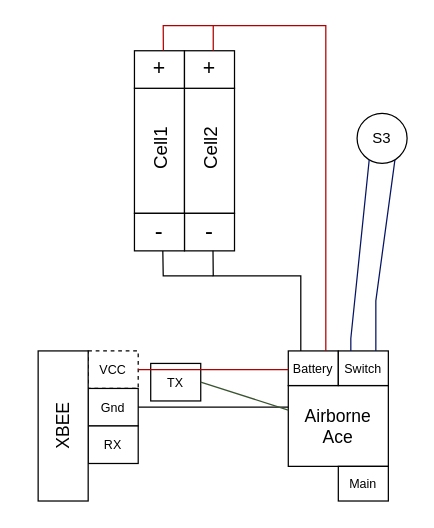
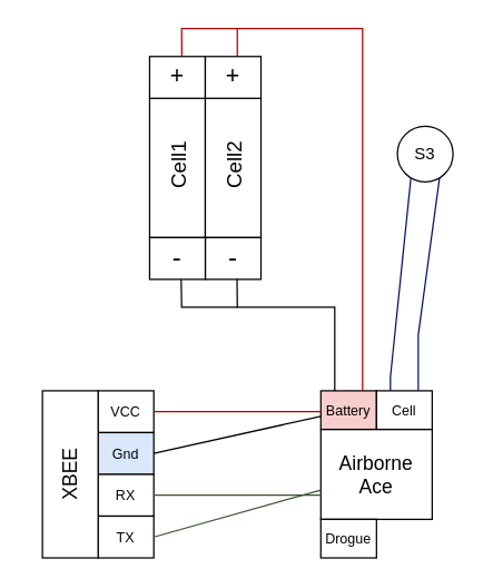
- <mxCell id="13" value="&lt;font style=&quot;font-size: 10px;&quot;&gt;Battery&lt;/font&gt;" style="rounded=0;whiteSpace=wrap;html=1;" parent="11" vertex="1"><mxGeometry width="40" height="27.692" as="geometry" /></mxCell>
+ <mxCell id="13" value="&lt;font style=&quot;font-size: 10px;&quot;&gt;Battery&lt;/font&gt;" style="rounded=0;whiteSpace=wrap;html=1;fillColor=#f8cecc;" parent="11" vertex="1"><mxGeometry width="40" height="27.692" as="geometry" /></mxCell>
- <mxCell id="14" value="&lt;font style=&quot;font-size: 10px;&quot;&gt;Switch&lt;/font&gt;" style="rounded=0;whiteSpace=wrap;html=1;" parent="11" vertex="1"><mxGeometry x="40" width="40" height="27.692" as="geometry" /></mxCell>
+ <mxCell id="14" value="&lt;font style=&quot;font-size: 10px;&quot;&gt;Cell&lt;/font&gt;" style="rounded=0;whiteSpace=wrap;html=1;" parent="11" vertex="1"><mxGeometry x="40" width="40" height="27.692" as="geometry" /></mxCell>
- <mxCell id="24" value="&lt;font style=&quot;font-size: 10px;&quot;&gt;VCC&lt;/font&gt;" style="rounded=0;whiteSpace=wrap;html=1;dashed=1;" parent="1" vertex="1"><mxGeometry x="70" y="280" width="40" height="30" as="geometry" /></mxCell>
+ <mxCell id="24" value="&lt;font style=&quot;font-size: 10px;&quot;&gt;VCC&lt;/font&gt;" style="rounded=0;whiteSpace=wrap;html=1;" parent="1" vertex="1"><mxGeometry x="70" y="280" width="40" height="30" as="geometry" /></mxCell>
- <mxCell id="27" value="&lt;font style=&quot;font-size: 10px;&quot;&gt;TX&lt;/font&gt;" style="rounded=0;whiteSpace=wrap;html=1;" parent="1" vertex="1"><mxGeometry x="120" y="290" width="40" height="30" as="geometry" /></mxCell>
+ <mxCell id="27" value="&lt;font style=&quot;font-size: 10px;&quot;&gt;TX&lt;/font&gt;" style="rounded=0;whiteSpace=wrap;html=1;" parent="1" vertex="1"><mxGeometry x="70" y="370" width="40" height="30" as="geometry" /></mxCell>
- <mxCell id="25" value="&lt;font style=&quot;font-size: 10px;&quot;&gt;Gnd&lt;br&gt;&lt;/font&gt;" style="rounded=0;whiteSpace=wrap;html=1;" parent="1" vertex="1"><mxGeometry x="70" y="310" width="40" height="30" as="geometry" /></mxCell>
+ <mxCell id="25" value="&lt;font style=&quot;font-size: 10px;&quot;&gt;Gnd&lt;br&gt;&lt;/font&gt;" style="rounded=0;whiteSpace=wrap;html=1;fillColor=#dae8fc;" parent="1" vertex="1"><mxGeometry x="70" y="310" width="40" height="30" as="geometry" /></mxCell>
- <mxCell id="30" value="" style="endArrow=none;html=1;rounded=0;entryX=0;entryY=0.268;entryDx=0;entryDy=0;exitX=1;exitY=0.5;exitDx=0;exitDy=0;entryPerimeter=0;" edge="1" parent="1" source="25" target="12"><mxGeometry width="50" height="50" relative="1" as="geometry"><mxPoint x="120" y="305" as="sourcePoint" /><mxPoint x="240" y="304" as="targetPoint" /></mxGeometry></mxCell>
+ <mxCell id="30" value="" style="endArrow=none;html=1;rounded=0;exitX=1;exitY=0.5;exitDx=0;exitDy=0;" edge="1" parent="1" source="25" target="13"><mxGeometry width="50" height="50" relative="1" as="geometry"><mxPoint x="120" y="305" as="sourcePoint" /><mxPoint x="240" y="304" as="targetPoint" /></mxGeometry></mxCell>
+ <mxCell id="31" value="" style="endArrow=none;html=1;rounded=0;entryX=0;entryY=0.732;entryDx=0;entryDy=0;exitX=1;exitY=0.5;exitDx=0;exitDy=0;fillColor=#6d8764;strokeColor=#3A5431;entryPerimeter=0;" edge="1" parent="1" source="26" target="12"><mxGeometry width="50" height="50" relative="1" as="geometry"><mxPoint x="120" y="335" as="sourcePoint" /><mxPoint x="240" y="334" as="targetPoint" /></mxGeometry></mxCell>
+ <mxCell id="16" value="&lt;font style=&quot;font-size: 10px;&quot;&gt;Drogue&lt;/font&gt;" style="rounded=0;whiteSpace=wrap;html=1;" parent="11" vertex="1"><mxGeometry y="92.308" width="40" height="27.692" as="geometry" /></mxCell>
- <mxCell id="15" value="&lt;font style=&quot;font-size: 10px;&quot;&gt;Main&lt;/font&gt;" style="rounded=0;whiteSpace=wrap;html=1;" parent="11" vertex="1"><mxGeometry x="40" y="92.308" width="40" height="27.692" as="geometry" /></mxCell>
